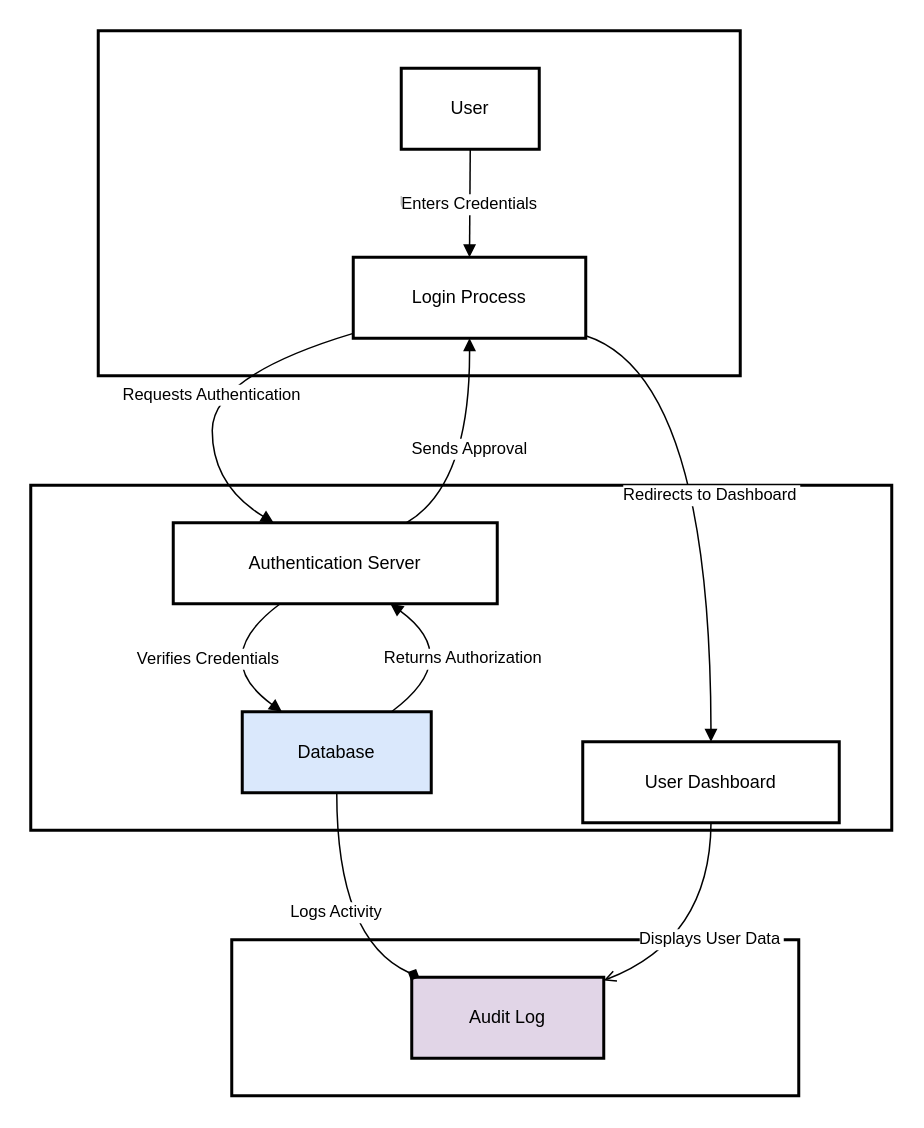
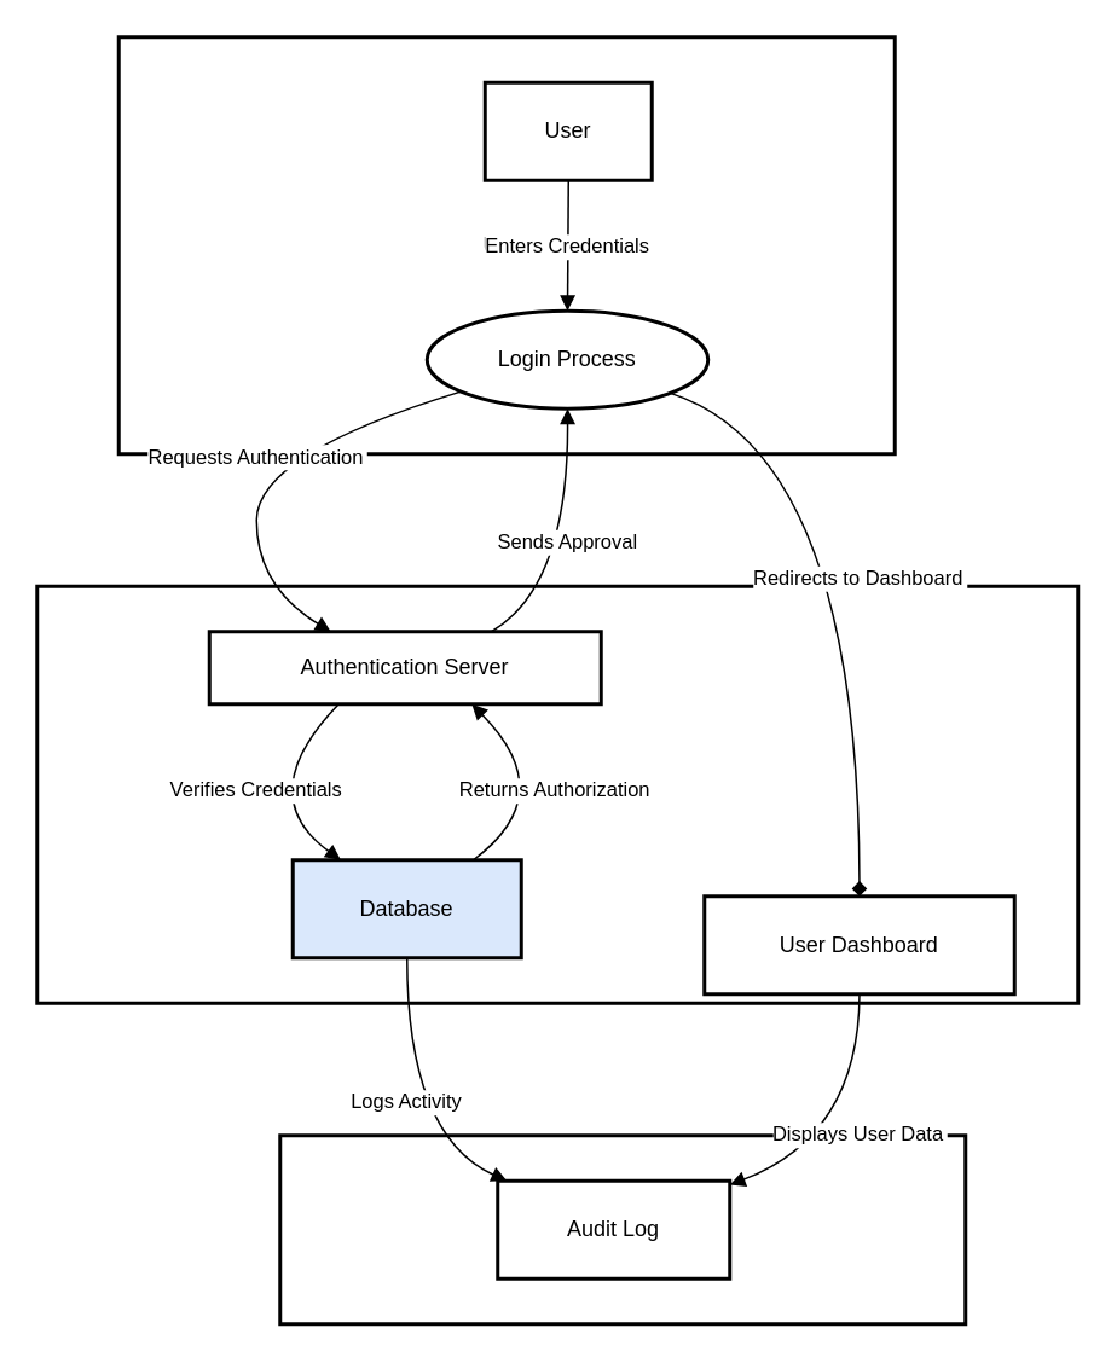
- <mxCell id="6" value="Login Process" style="whiteSpace=wrap;strokeWidth=2;" vertex="1" parent="1"><mxGeometry x="235" y="171" width="155" height="54" as="geometry" /></mxCell>
+ <mxCell id="6" value="Login Process" style="ellipse;whiteSpace=wrap;strokeWidth=2;" vertex="1" parent="1"><mxGeometry x="235" y="171" width="155" height="54" as="geometry" /></mxCell>
- <mxCell id="7" value="Authentication Server" style="whiteSpace=wrap;strokeWidth=2;" vertex="1" parent="1"><mxGeometry x="115" y="348" width="216" height="54" as="geometry" /></mxCell>
+ <mxCell id="7" value="Authentication Server" style="whiteSpace=wrap;strokeWidth=2;" vertex="1" parent="1"><mxGeometry x="115" y="348" width="216" height="40" as="geometry" /></mxCell>
- <mxCell id="16" value="Redirects to Dashboard" style="curved=1;startArrow=none;endArrow=block;exitX=1;exitY=0.97;entryX=0.5;entryY=0;" edge="1" parent="1" source="6" target="9"><mxGeometry relative="1" as="geometry"><Array as="points"><mxPoint x="473" y="250" /></Array></mxGeometry></mxCell>
+ <mxCell id="16" value="Redirects to Dashboard" style="curved=1;startArrow=none;endArrow=diamond;exitX=1;exitY=0.97;entryX=0.5;entryY=0;" edge="1" parent="1" source="6" target="9"><mxGeometry relative="1" as="geometry"><Array as="points"><mxPoint x="473" y="250" /></Array></mxGeometry></mxCell>
- <mxCell id="18" value="Displays User Data" style="curved=1;startArrow=none;endArrow=open;exitX=0.5;exitY=1;entryX=1;entryY=0.04;" edge="1" parent="1" source="9" target="10"><mxGeometry relative="1" as="geometry"><Array as="points"><mxPoint x="473" y="626" /></Array></mxGeometry></mxCell>
+ <mxCell id="18" value="Displays User Data" style="curved=1;startArrow=none;endArrow=block;exitX=0.5;exitY=1;entryX=1;entryY=0.04;" edge="1" parent="1" source="9" target="10"><mxGeometry relative="1" as="geometry"><Array as="points"><mxPoint x="473" y="626" /></Array></mxGeometry></mxCell>
- <mxCell id="17" value="Logs Activity" style="curved=1;startArrow=none;endArrow=diamond;exitX=0.5;exitY=1;entryX=0.03;entryY=-0.01;" edge="1" parent="1" source="8" target="10"><mxGeometry relative="1" as="geometry"><Array as="points"><mxPoint x="224" y="626" /></Array></mxGeometry></mxCell>
+ <mxCell id="17" value="Logs Activity" style="curved=1;startArrow=none;endArrow=block;exitX=0.5;exitY=1;entryX=0.03;entryY=-0.01;" edge="1" parent="1" source="8" target="10"><mxGeometry relative="1" as="geometry"><Array as="points"><mxPoint x="224" y="626" /></Array></mxGeometry></mxCell>
- <mxCell id="10" value="Audit Log" style="whiteSpace=wrap;strokeWidth=2;fillColor=#e1d5e7;" vertex="1" parent="1"><mxGeometry x="274" y="651" width="128" height="54" as="geometry" /></mxCell>
+ <mxCell id="10" value="Audit Log" style="whiteSpace=wrap;strokeWidth=2;" vertex="1" parent="1"><mxGeometry x="274" y="651" width="128" height="54" as="geometry" /></mxCell>
